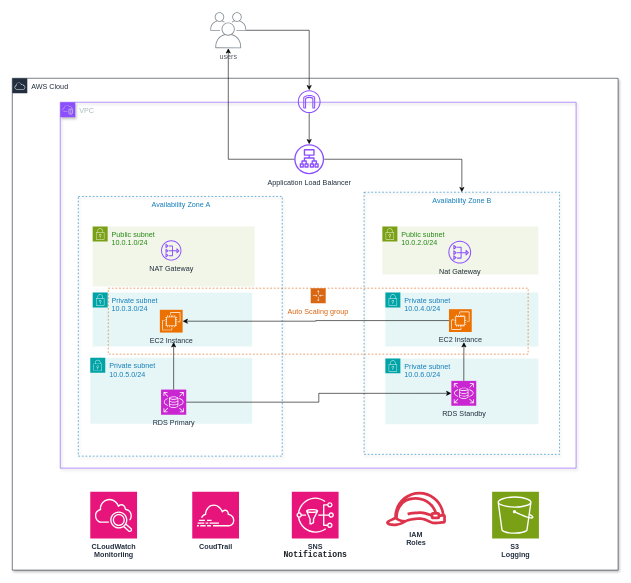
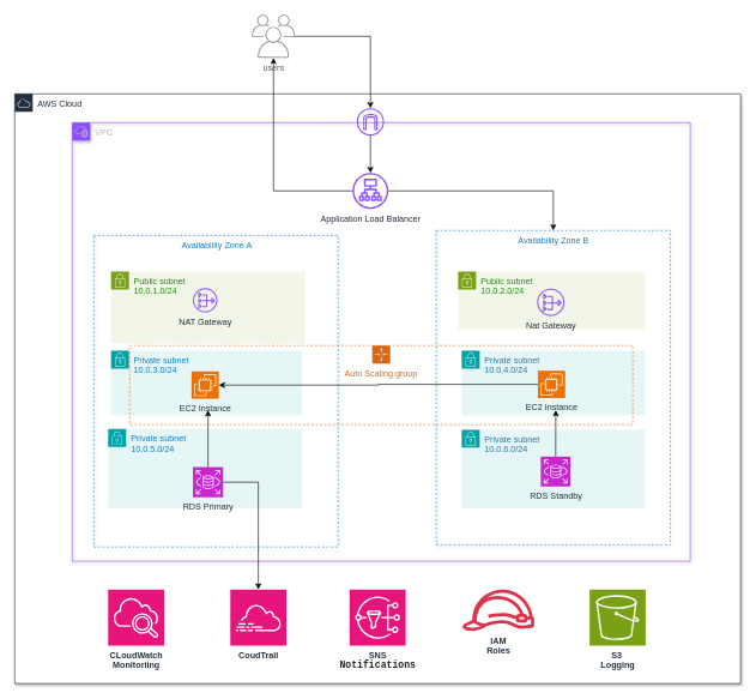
- <mxCell id="33" style="edgeStyle=orthogonalEdgeStyle;rounded=0;orthogonalLoop=1;jettySize=auto;html=1;exitX=1;exitY=0.5;exitDx=0;exitDy=0;exitPerimeter=0;entryX=0;entryY=0.5;entryDx=0;entryDy=0;entryPerimeter=0;" edge="1" parent="1" source="32" target="13"><mxGeometry relative="1" as="geometry" /></mxCell>
+ <mxCell id="33" style="edgeStyle=orthogonalEdgeStyle;rounded=0;orthogonalLoop=1;jettySize=auto;html=1;exitX=1;exitY=0.5;exitDx=0;exitDy=0;exitPerimeter=0;" edge="1" parent="1" source="32" target="6"><mxGeometry relative="1" as="geometry" /></mxCell>
